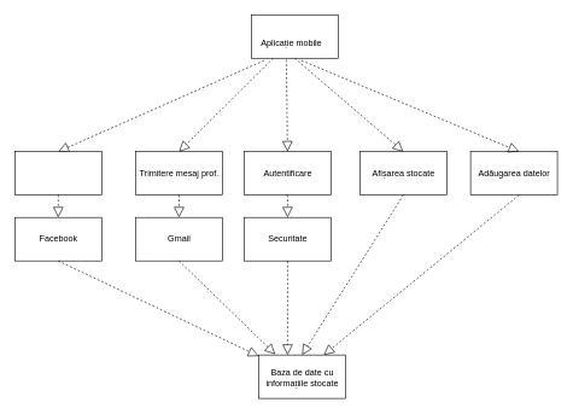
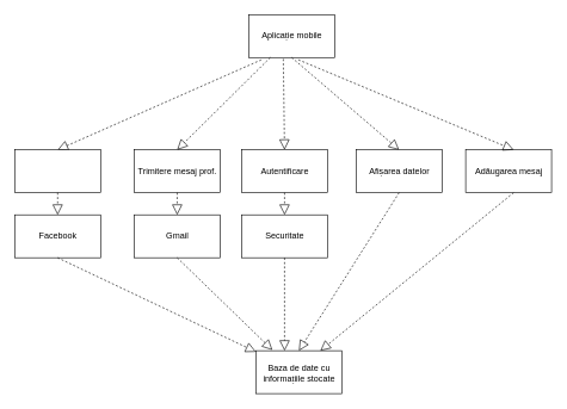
- <mxCell id="4" value="Aplicație mobile" style="text;html=1;resizable=0;autosize=1;align=center;verticalAlign=middle;points=[];fillColor=none;strokeColor=none;rounded=0;" parent="1" vertex="1"><mxGeometry x="352" y="50" width="100" height="20" as="geometry" /></mxCell>
+ <mxCell id="4" value="Aplicație mobile" style="text;html=1;resizable=0;autosize=1;align=center;verticalAlign=middle;points=[];fillColor=none;strokeColor=none;rounded=0;" parent="1" vertex="1"><mxGeometry x="357" y="40" width="100" height="20" as="geometry" /></mxCell>
- <mxCell id="15" value="Afișarea stocate" style="text;html=1;resizable=0;autosize=1;align=center;verticalAlign=middle;points=[];fillColor=none;strokeColor=none;rounded=0;" parent="1" vertex="1"><mxGeometry x="507" y="229" width="100" height="20" as="geometry" /></mxCell>
+ <mxCell id="15" value="Afișarea datelor" style="text;html=1;resizable=0;autosize=1;align=center;verticalAlign=middle;points=[];fillColor=none;strokeColor=none;rounded=0;" parent="1" vertex="1"><mxGeometry x="507" y="229" width="100" height="20" as="geometry" /></mxCell>
- <mxCell id="16" value="Adăugarea datelor" style="text;html=1;resizable=0;autosize=1;align=center;verticalAlign=middle;points=[];fillColor=none;strokeColor=none;rounded=0;" parent="1" vertex="1"><mxGeometry x="655" y="229" width="110" height="20" as="geometry" /></mxCell>
+ <mxCell id="16" value="Adăugarea mesaj" style="text;html=1;resizable=0;autosize=1;align=center;verticalAlign=middle;points=[];fillColor=none;strokeColor=none;rounded=0;" parent="1" vertex="1"><mxGeometry x="655" y="229" width="110" height="20" as="geometry" /></mxCell>
